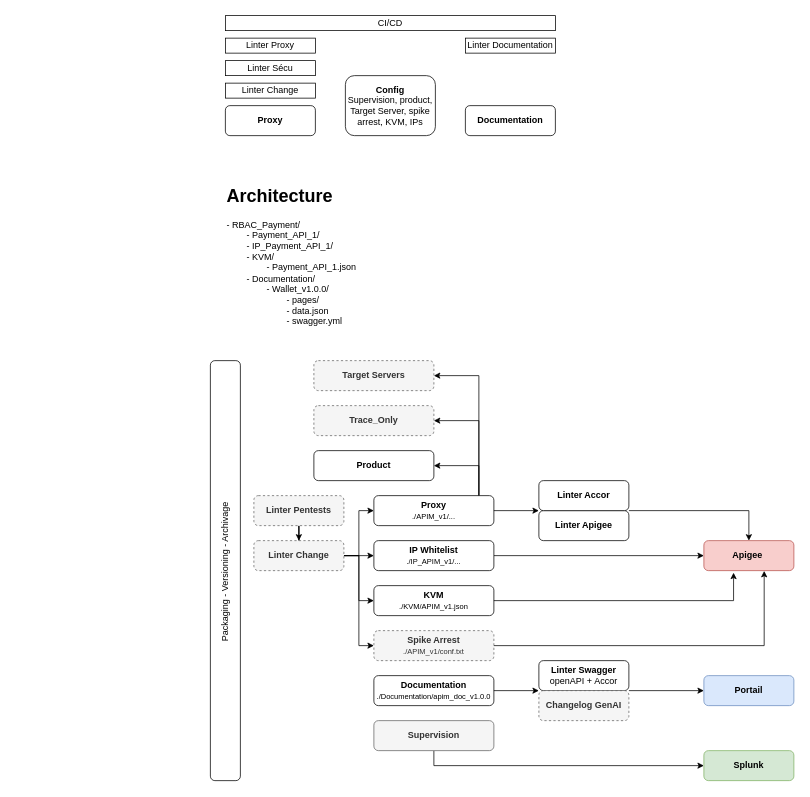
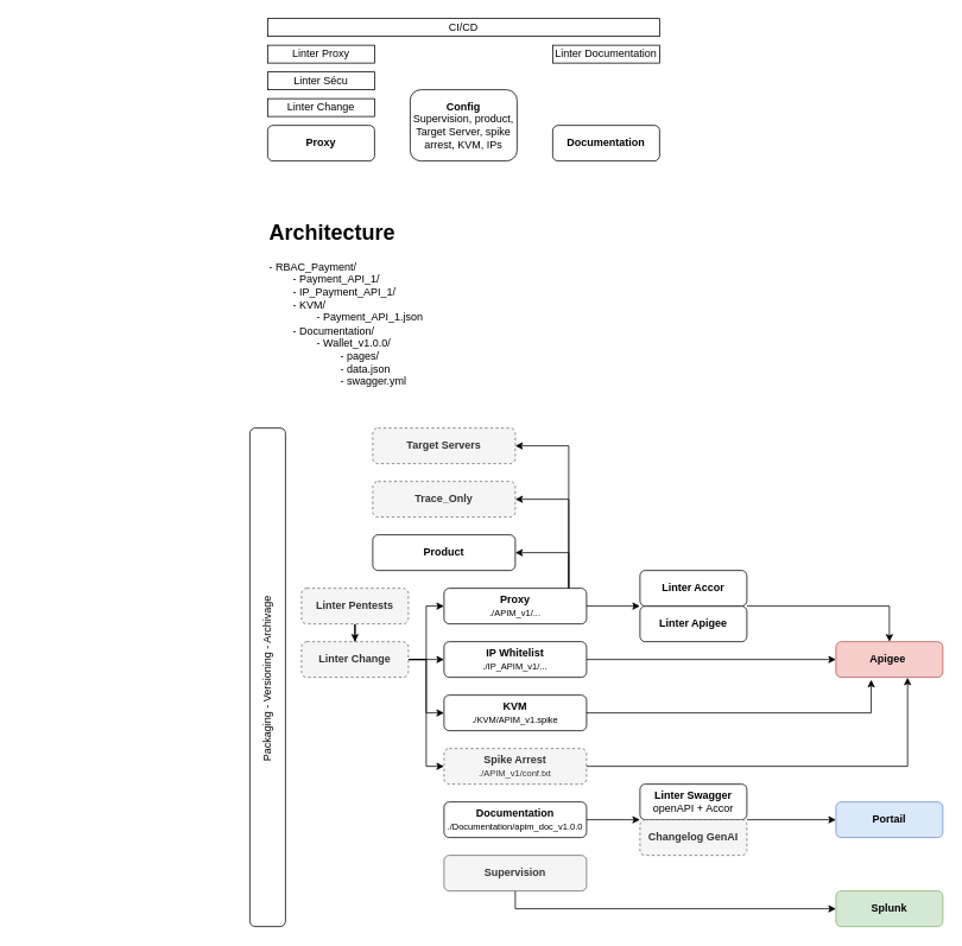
- <mxCell id="16" value="&lt;b&gt;KVM&lt;br&gt;&lt;/b&gt;&lt;font style=&quot;font-size: 10px;&quot;&gt;./KVM/APIM_v1.json&lt;/font&gt;" style="rounded=1;whiteSpace=wrap;html=1;" vertex="1" parent="1"><mxGeometry x="498" y="780" width="160" height="40" as="geometry" /></mxCell>
+ <mxCell id="16" value="&lt;b&gt;KVM&lt;br&gt;&lt;/b&gt;&lt;font style=&quot;font-size: 10px;&quot;&gt;./KVM/APIM_v1.spike&lt;/font&gt;" style="rounded=1;whiteSpace=wrap;html=1;" vertex="1" parent="1"><mxGeometry x="498" y="780" width="160" height="40" as="geometry" /></mxCell>
